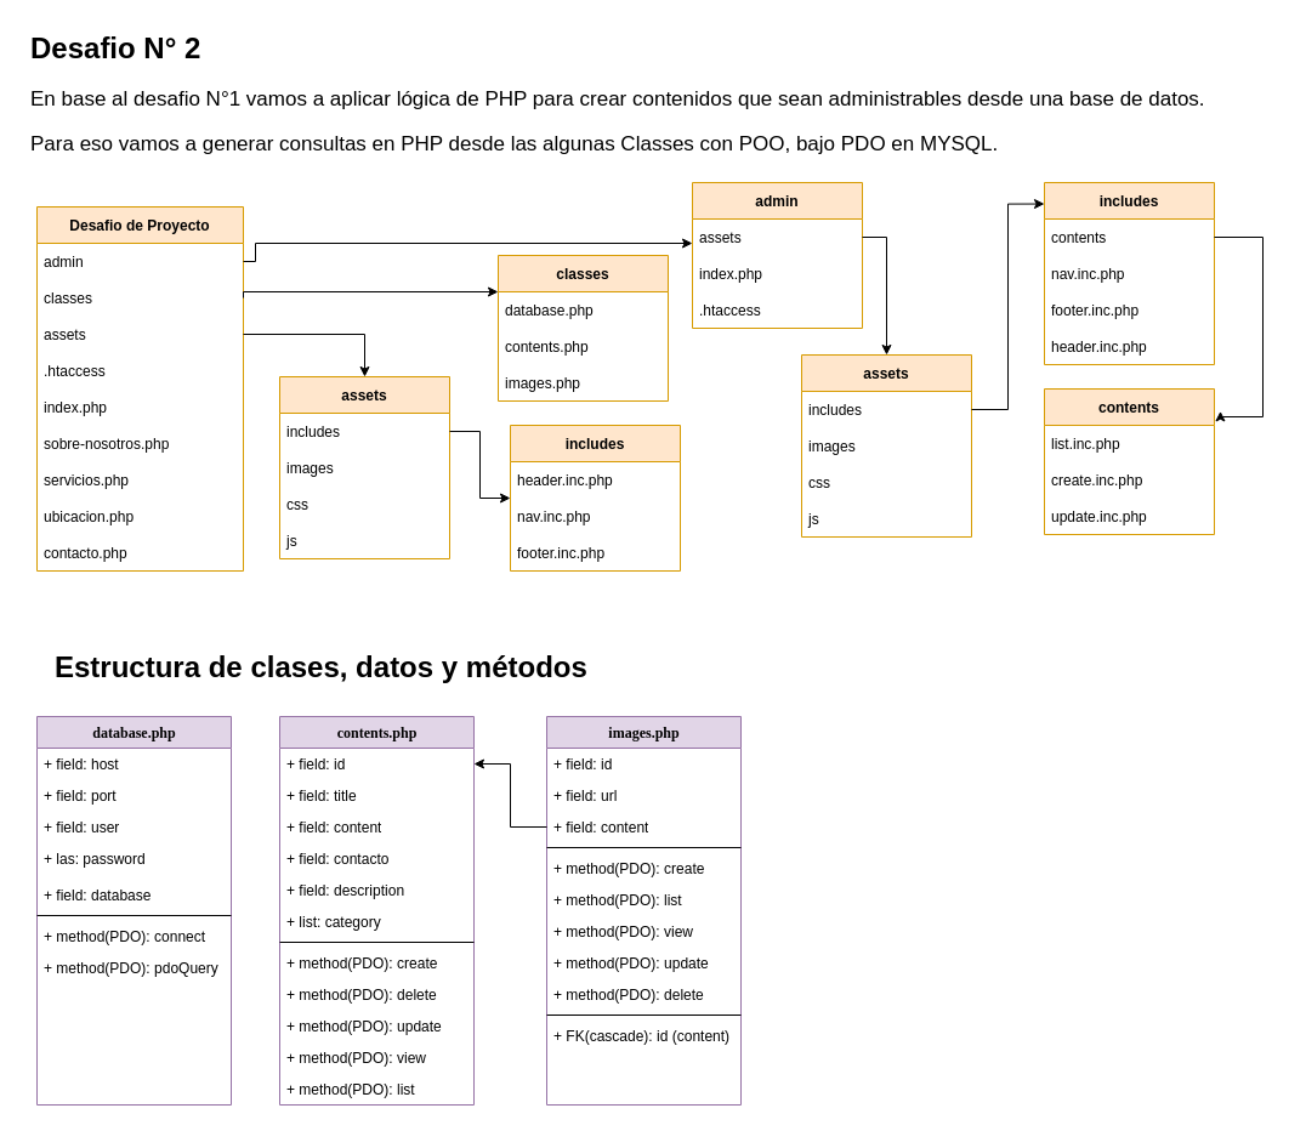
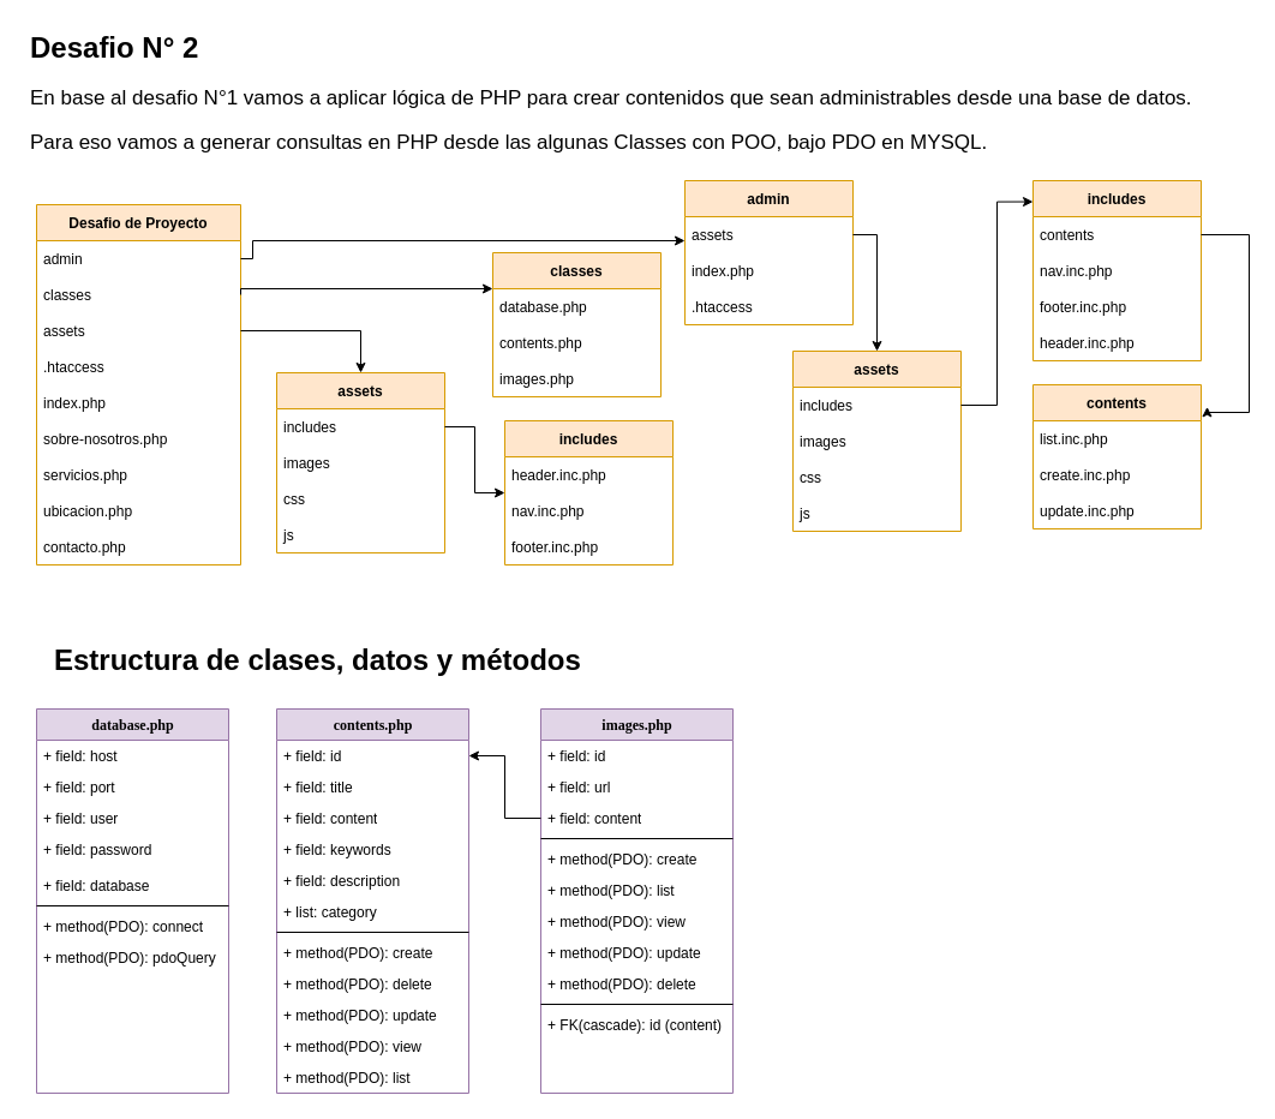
- <mxCell id="58" value="+ las: password" style="text;html=1;strokeColor=none;fillColor=none;align=left;verticalAlign=top;spacingLeft=4;spacingRight=4;whiteSpace=wrap;overflow=hidden;rotatable=0;points=[[0,0.5],[1,0.5]];portConstraint=eastwest;" parent="54" vertex="1"><mxGeometry y="104" width="160" height="30" as="geometry" /></mxCell>
+ <mxCell id="58" value="+ field: password" style="text;html=1;strokeColor=none;fillColor=none;align=left;verticalAlign=top;spacingLeft=4;spacingRight=4;whiteSpace=wrap;overflow=hidden;rotatable=0;points=[[0,0.5],[1,0.5]];portConstraint=eastwest;" parent="54" vertex="1"><mxGeometry y="104" width="160" height="30" as="geometry" /></mxCell>
- <mxCell id="6" value="+ field: contacto" style="text;html=1;strokeColor=none;fillColor=none;align=left;verticalAlign=top;spacingLeft=4;spacingRight=4;whiteSpace=wrap;overflow=hidden;rotatable=0;points=[[0,0.5],[1,0.5]];portConstraint=eastwest;" parent="2" vertex="1"><mxGeometry y="104" width="160" height="26" as="geometry" /></mxCell>
+ <mxCell id="6" value="+ field: keywords" style="text;html=1;strokeColor=none;fillColor=none;align=left;verticalAlign=top;spacingLeft=4;spacingRight=4;whiteSpace=wrap;overflow=hidden;rotatable=0;points=[[0,0.5],[1,0.5]];portConstraint=eastwest;" parent="2" vertex="1"><mxGeometry y="104" width="160" height="26" as="geometry" /></mxCell>
